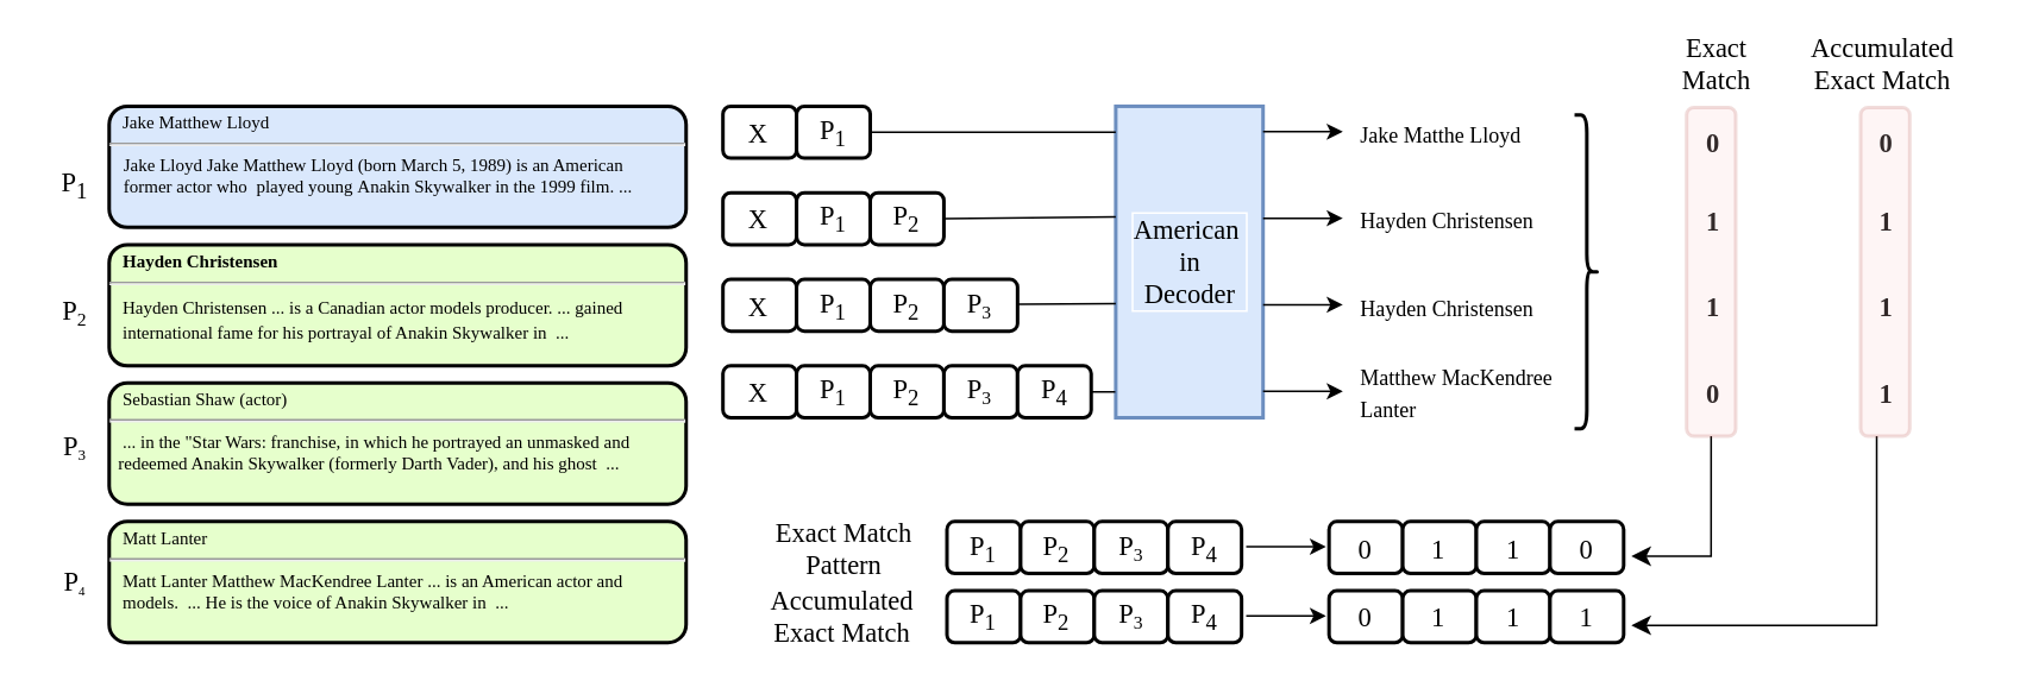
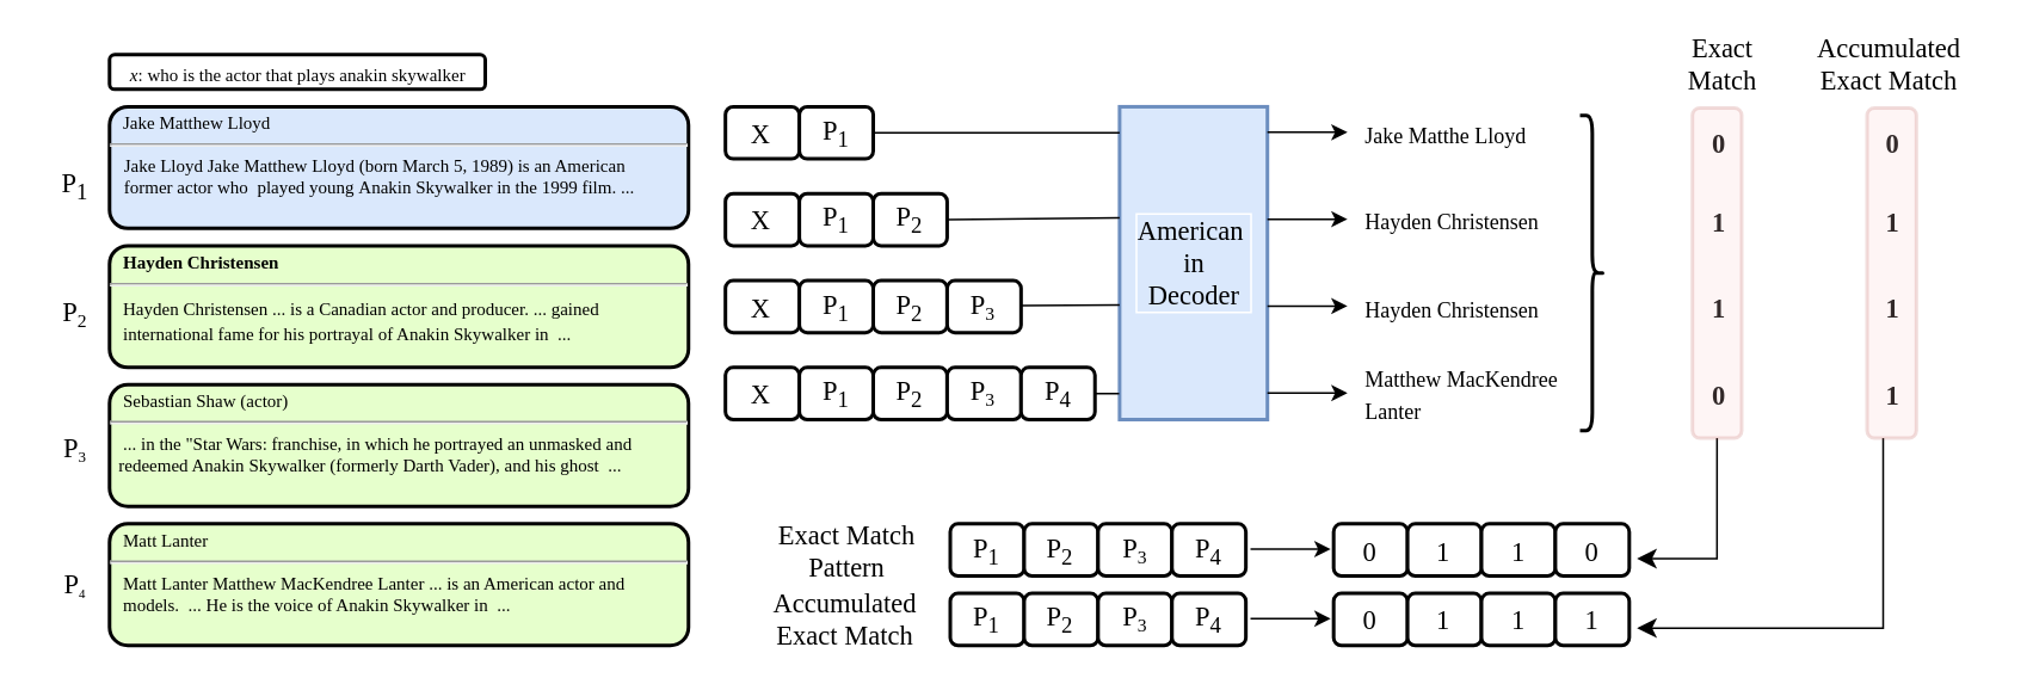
+ <mxCell id="3" value="&lt;p style=&quot;margin: 0px; margin-top: 4px; text-align: center; text-decoration: underline;&quot;&gt;&lt;/p&gt;&lt;font style=&quot;font-size: 10px;&quot;&gt;&lt;span style=&quot;font-weight: 400; text-align: left;&quot;&gt;&lt;i&gt;x&lt;/i&gt;:&lt;/span&gt;&lt;span style=&quot;font-weight: normal; background-color: initial;&quot;&gt;&amp;nbsp;&lt;/span&gt;&lt;span style=&quot;font-weight: normal; background-color: rgb(255, 255, 255);&quot;&gt;who is the actor that plays anakin skywalker&lt;/span&gt;&lt;/font&gt;&lt;span style=&quot;font-weight: 400; text-align: left;&quot;&gt;&lt;br&gt;&lt;/span&gt;" style="verticalAlign=middle;align=center;overflow=fill;fontSize=12;fontFamily=Times New Roman;html=1;rounded=1;fontStyle=1;strokeWidth=2;" parent="2" vertex="1"><mxGeometry x="27.516" width="209.809" height="19.412" as="geometry" /></mxCell>
- <mxCell id="5" value="&lt;p style=&quot;margin: 4px 0px 0px; font-size: 10px;&quot;&gt;&lt;font style=&quot;font-size: 10px;&quot; face=&quot;Times New Roman&quot;&gt;&amp;nbsp; &amp;nbsp;Hayden Christensen&lt;/font&gt;&lt;/p&gt;&lt;hr style=&quot;font-size: 10px;&quot;&gt;&lt;font style=&quot;font-size: 10px;&quot; face=&quot;Times New Roman&quot;&gt;&lt;span style=&quot;font-weight: 400;&quot;&gt;&amp;nbsp; &amp;nbsp;Hayden Christensen ... is a Canadian actor models producer. ... gained &lt;br&gt;&amp;nbsp; &amp;nbsp;international fame for his portrayal of Anakin Skywalker in&amp;nbsp; ...&lt;/span&gt;&lt;/font&gt;" style="verticalAlign=middle;align=left;overflow=fill;fontSize=12;fontFamily=Helvetica;html=1;rounded=1;fontStyle=1;strokeWidth=2;fillColor=#E6FFCC" vertex="1" parent="2"><mxGeometry x="27.516" y="106.765" width="323.312" height="67.941" as="geometry" /></mxCell>
+ <mxCell id="5" value="&lt;p style=&quot;margin: 4px 0px 0px; font-size: 10px;&quot;&gt;&lt;font style=&quot;font-size: 10px;&quot; face=&quot;Times New Roman&quot;&gt;&amp;nbsp; &amp;nbsp;Hayden Christensen&lt;/font&gt;&lt;/p&gt;&lt;hr style=&quot;font-size: 10px;&quot;&gt;&lt;font style=&quot;font-size: 10px;&quot; face=&quot;Times New Roman&quot;&gt;&lt;span style=&quot;font-weight: 400;&quot;&gt;&amp;nbsp; &amp;nbsp;Hayden Christensen ... is a Canadian actor and producer. ... gained &lt;br&gt;&amp;nbsp; &amp;nbsp;international fame for his portrayal of Anakin Skywalker in&amp;nbsp; ...&lt;/span&gt;&lt;/font&gt;" style="verticalAlign=middle;align=left;overflow=fill;fontSize=12;fontFamily=Helvetica;html=1;rounded=1;fontStyle=1;strokeWidth=2;fillColor=#E6FFCC" vertex="1" parent="2"><mxGeometry x="27.516" y="106.765" width="323.312" height="67.941" as="geometry" /></mxCell>
